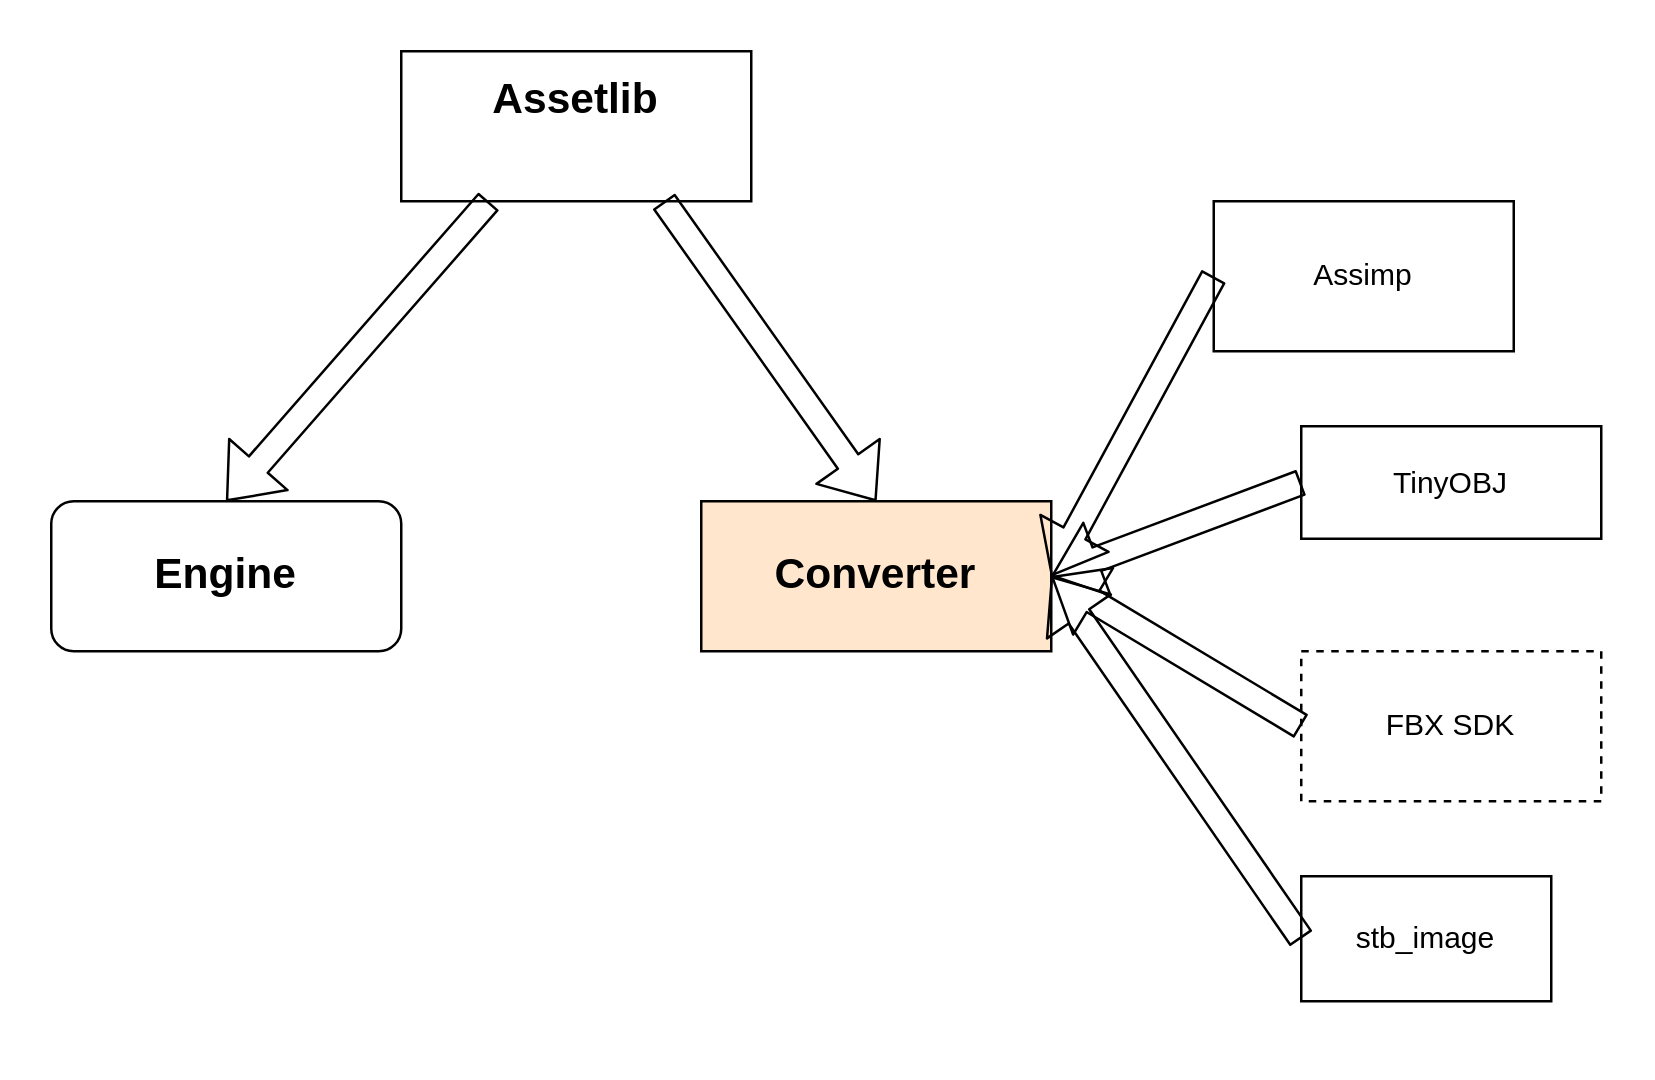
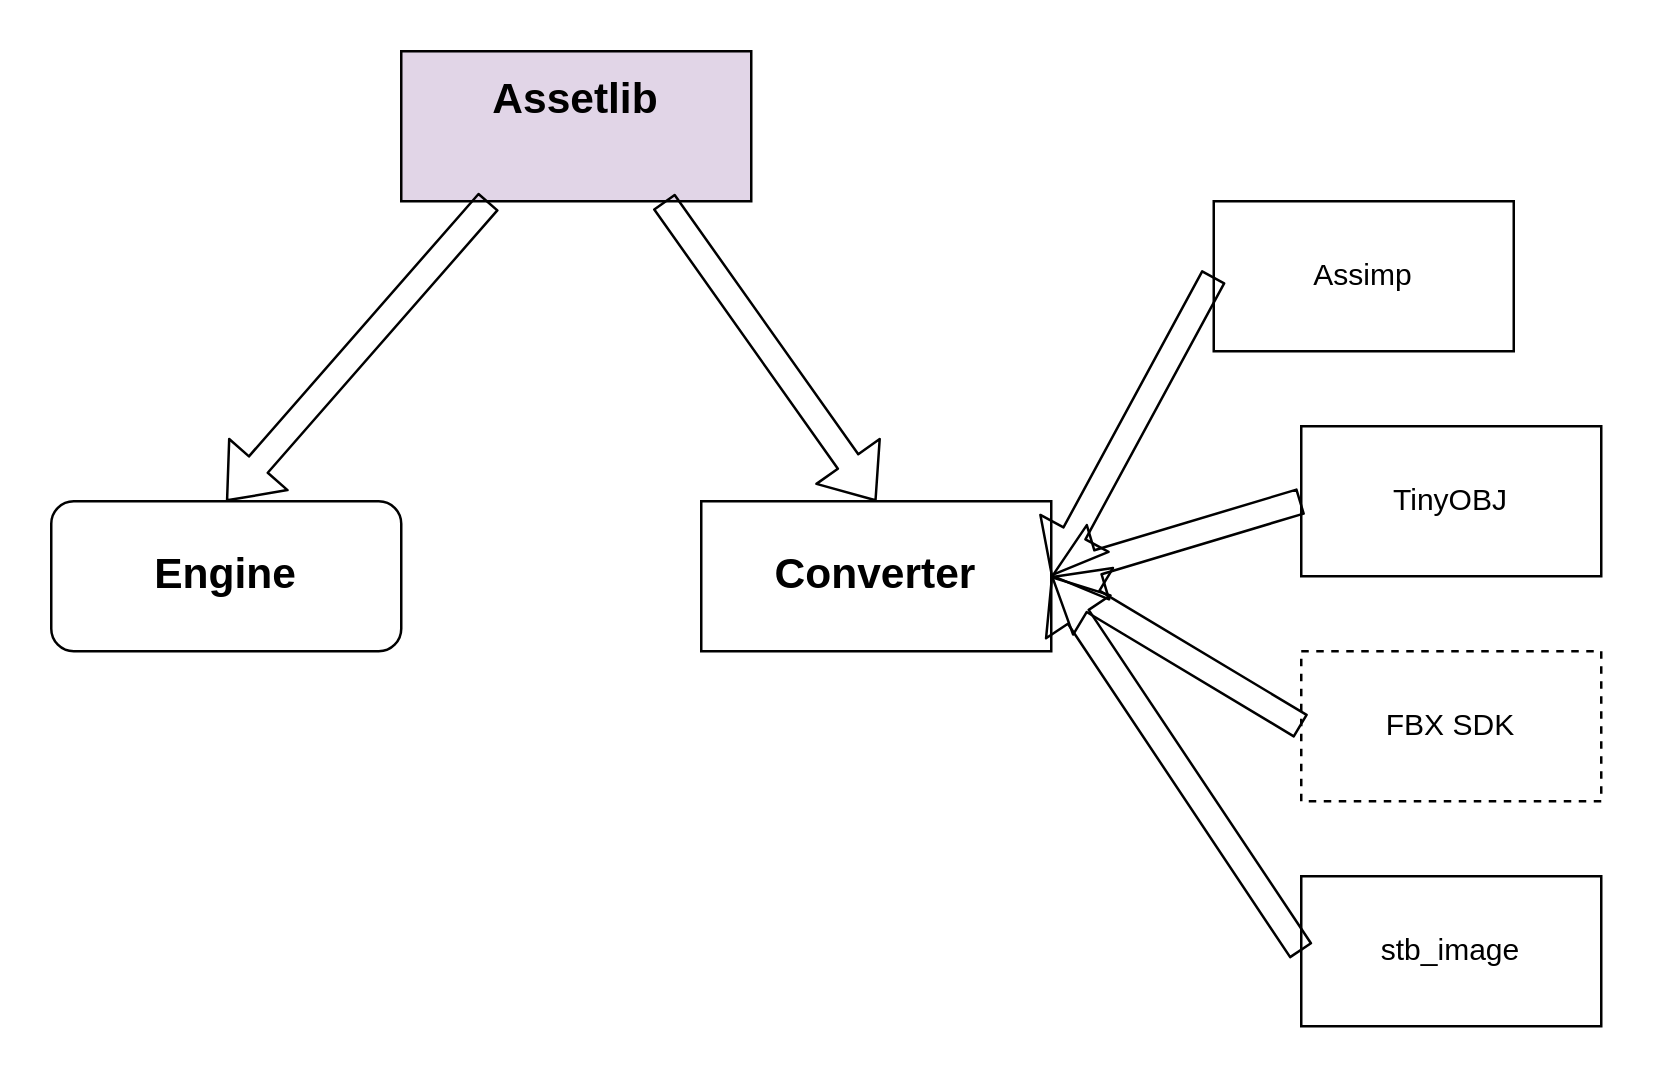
- <mxCell id="2" value="&lt;b style=&quot;font-size: 17px&quot;&gt;&lt;font style=&quot;font-size: 17px&quot;&gt;Assetlib&lt;br&gt;&lt;br&gt;&lt;/font&gt;&lt;/b&gt;" style="rounded=0;whiteSpace=wrap;html=1;" vertex="1" parent="1"><mxGeometry x="160" y="20" width="140" height="60" as="geometry" /></mxCell>
+ <mxCell id="2" value="&lt;b style=&quot;font-size: 17px&quot;&gt;&lt;font style=&quot;font-size: 17px&quot;&gt;Assetlib&lt;br&gt;&lt;br&gt;&lt;/font&gt;&lt;/b&gt;" style="rounded=0;whiteSpace=wrap;html=1;fillColor=#e1d5e7;" vertex="1" parent="1"><mxGeometry x="160" y="20" width="140" height="60" as="geometry" /></mxCell>
- <mxCell id="8" value="TinyOBJ" style="rounded=0;whiteSpace=wrap;html=1;" vertex="1" parent="1"><mxGeometry x="520" y="170" width="120" height="45" as="geometry" /></mxCell>
+ <mxCell id="8" value="TinyOBJ" style="rounded=0;whiteSpace=wrap;html=1;" vertex="1" parent="1"><mxGeometry x="520" y="170" width="120" height="60" as="geometry" /></mxCell>
- <mxCell id="4" value="&lt;b style=&quot;font-size: 17px&quot;&gt;&lt;font style=&quot;font-size: 17px&quot;&gt;Converter&lt;br&gt;&lt;/font&gt;&lt;/b&gt;" style="rounded=0;whiteSpace=wrap;html=1;fillColor=#ffe6cc;" vertex="1" parent="1"><mxGeometry x="280" y="200" width="140" height="60" as="geometry" /></mxCell>
+ <mxCell id="4" value="&lt;b style=&quot;font-size: 17px&quot;&gt;&lt;font style=&quot;font-size: 17px&quot;&gt;Converter&lt;br&gt;&lt;/font&gt;&lt;/b&gt;" style="rounded=0;whiteSpace=wrap;html=1;" vertex="1" parent="1"><mxGeometry x="280" y="200" width="140" height="60" as="geometry" /></mxCell>
- <mxCell id="10" value="stb_image" style="rounded=0;whiteSpace=wrap;html=1;" vertex="1" parent="1"><mxGeometry x="520" y="350" width="100" height="50" as="geometry" /></mxCell>
+ <mxCell id="10" value="stb_image" style="rounded=0;whiteSpace=wrap;html=1;" vertex="1" parent="1"><mxGeometry x="520" y="350" width="120" height="60" as="geometry" /></mxCell>
